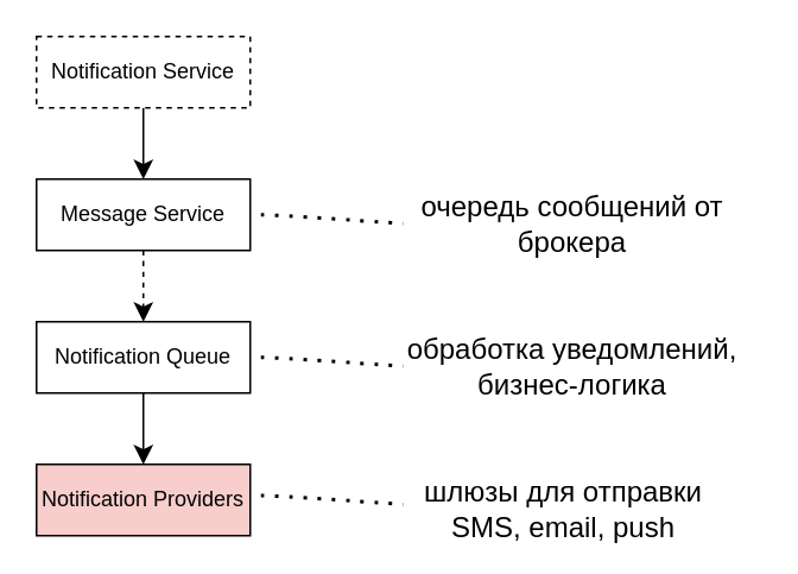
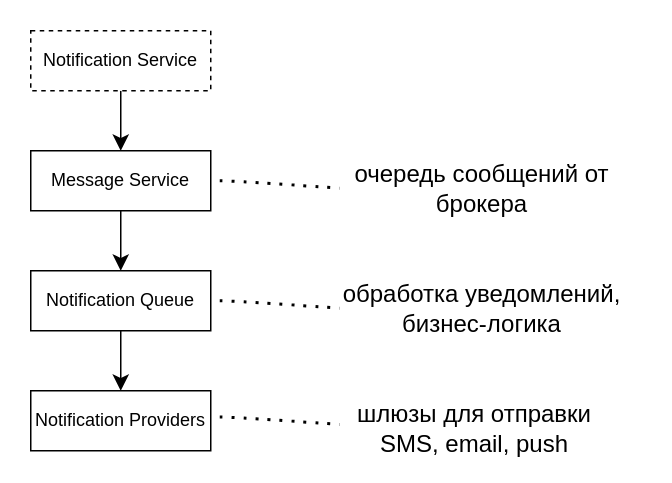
- <mxCell id="6" style="edgeStyle=none;curved=1;rounded=0;orthogonalLoop=1;jettySize=auto;html=1;exitX=0.5;exitY=1;exitDx=0;exitDy=0;entryX=0.5;entryY=0;entryDx=0;entryDy=0;fontSize=12;startSize=8;endSize=8;labelBackgroundColor=none;fontColor=default;dashed=1;" parent="1" source="7" target="5" edge="1"><mxGeometry relative="1" as="geometry" /></mxCell>
+ <mxCell id="6" style="edgeStyle=none;curved=1;rounded=0;orthogonalLoop=1;jettySize=auto;html=1;exitX=0.5;exitY=1;exitDx=0;exitDy=0;entryX=0.5;entryY=0;entryDx=0;entryDy=0;fontSize=12;startSize=8;endSize=8;labelBackgroundColor=none;fontColor=default;" parent="1" source="7" target="5" edge="1"><mxGeometry relative="1" as="geometry" /></mxCell>
- <mxCell id="8" value="Notification Providers" style="rounded=0;whiteSpace=wrap;html=1;labelBackgroundColor=none;fillColor=#f8cecc;" parent="1" vertex="1"><mxGeometry x="20" y="260" width="120" height="40" as="geometry" /></mxCell>
+ <mxCell id="8" value="Notification Providers" style="rounded=0;whiteSpace=wrap;html=1;labelBackgroundColor=none;" parent="1" vertex="1"><mxGeometry x="20" y="260" width="120" height="40" as="geometry" /></mxCell>
